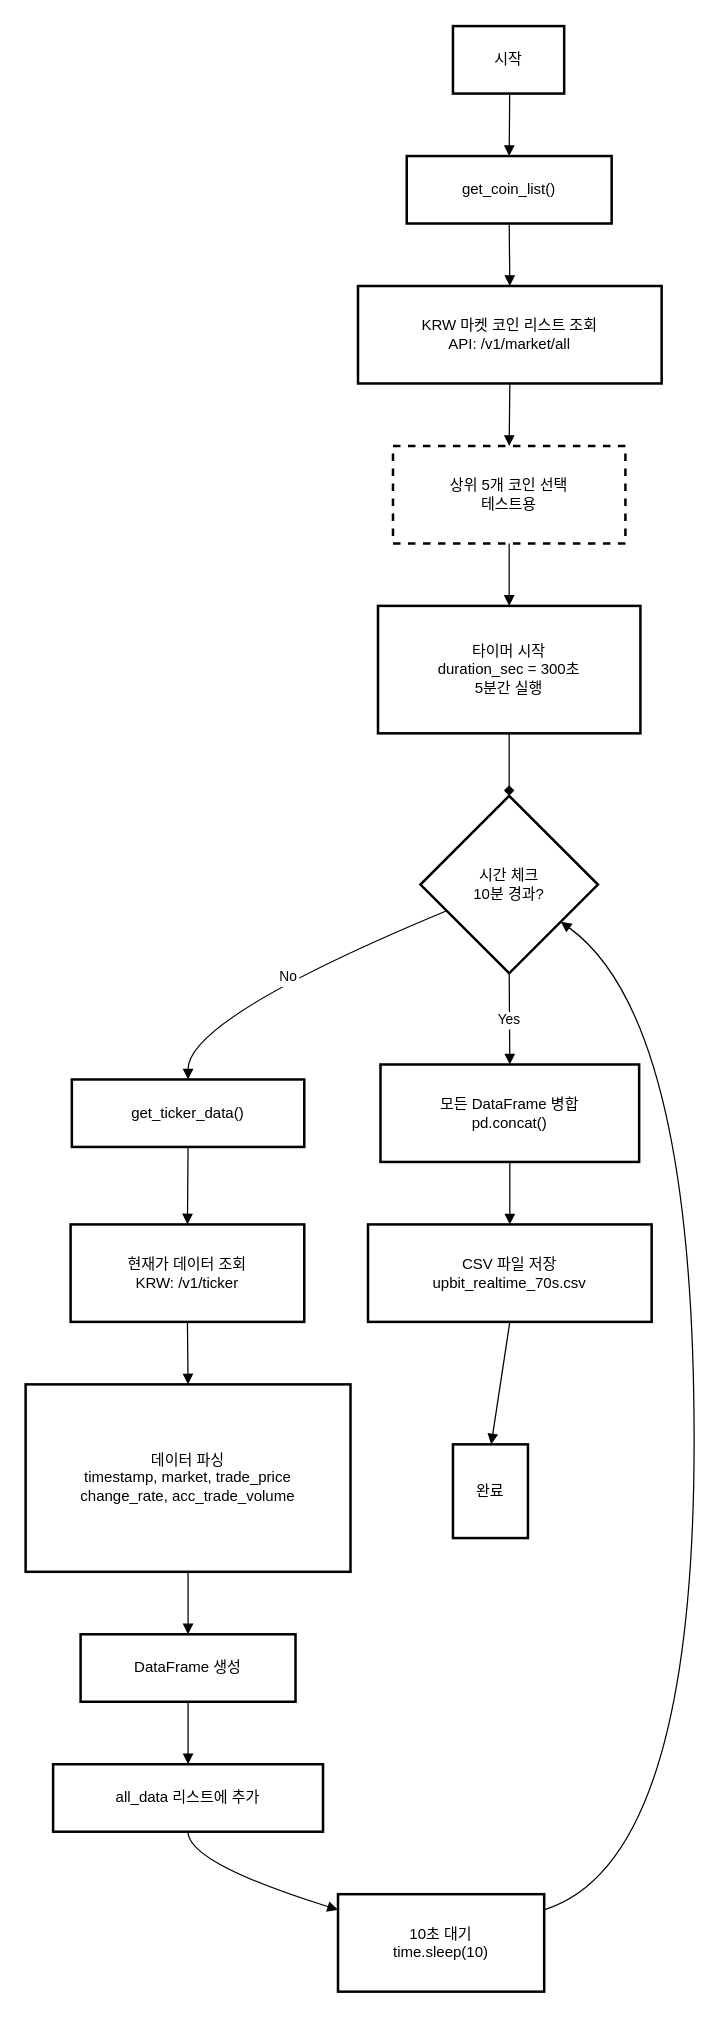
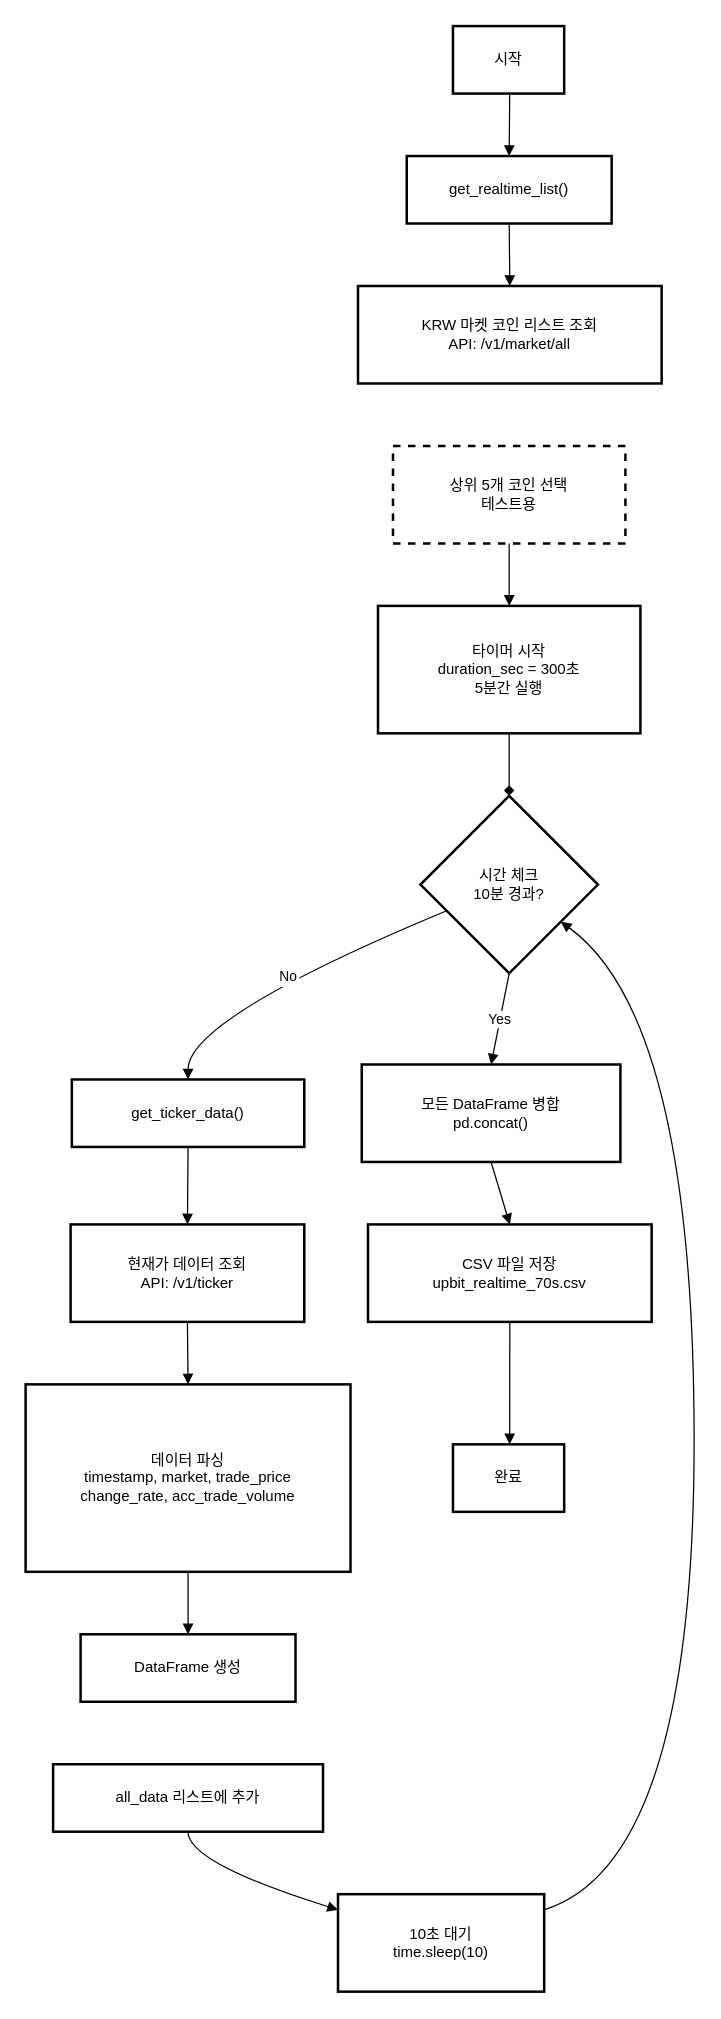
- <mxCell id="3" value="get_coin_list()" style="whiteSpace=wrap;strokeWidth=2;" vertex="1" parent="1"><mxGeometry x="325" y="124" width="164" height="54" as="geometry" /></mxCell>
+ <mxCell id="3" value="get_realtime_list()" style="whiteSpace=wrap;strokeWidth=2;" vertex="1" parent="1"><mxGeometry x="325" y="124" width="164" height="54" as="geometry" /></mxCell>
- <mxCell id="19" value="" style="curved=1;startArrow=none;endArrow=block;exitX=0.5;exitY=1;entryX=0.5;entryY=0;rounded=0;" edge="1" parent="1" source="4" target="5"><mxGeometry relative="1" as="geometry"><Array as="points" /></mxGeometry></mxCell>
- <mxCell id="14" value="모든 DataFrame 병합&#10;pd.concat()" style="whiteSpace=wrap;strokeWidth=2;" vertex="1" parent="1"><mxGeometry x="304" y="851" width="207" height="78" as="geometry" /></mxCell>
+ <mxCell id="14" value="모든 DataFrame 병합&#10;pd.concat()" style="whiteSpace=wrap;strokeWidth=2;" vertex="1" parent="1"><mxGeometry x="289" y="851" width="207" height="78" as="geometry" /></mxCell>
- <mxCell id="9" value="현재가 데이터 조회&#10;KRW: /v1/ticker" style="whiteSpace=wrap;strokeWidth=2;" vertex="1" parent="1"><mxGeometry x="56" y="979" width="187" height="78" as="geometry" /></mxCell>
+ <mxCell id="9" value="현재가 데이터 조회&#10;API: /v1/ticker" style="whiteSpace=wrap;strokeWidth=2;" vertex="1" parent="1"><mxGeometry x="56" y="979" width="187" height="78" as="geometry" /></mxCell>
- <mxCell id="16" value="완료" style="whiteSpace=wrap;strokeWidth=2;" vertex="1" parent="1"><mxGeometry x="362" y="1155" width="60" height="75" as="geometry" /></mxCell>
+ <mxCell id="16" value="완료" style="whiteSpace=wrap;strokeWidth=2;" vertex="1" parent="1"><mxGeometry x="362" y="1155" width="89" height="54" as="geometry" /></mxCell>
- <mxCell id="26" value="" style="curved=1;startArrow=none;endArrow=block;exitX=0.5;exitY=0.99;entryX=0.5;entryY=-0.01;rounded=0;" edge="1" parent="1" source="11" target="12"><mxGeometry relative="1" as="geometry"><Array as="points" /></mxGeometry></mxCell>
